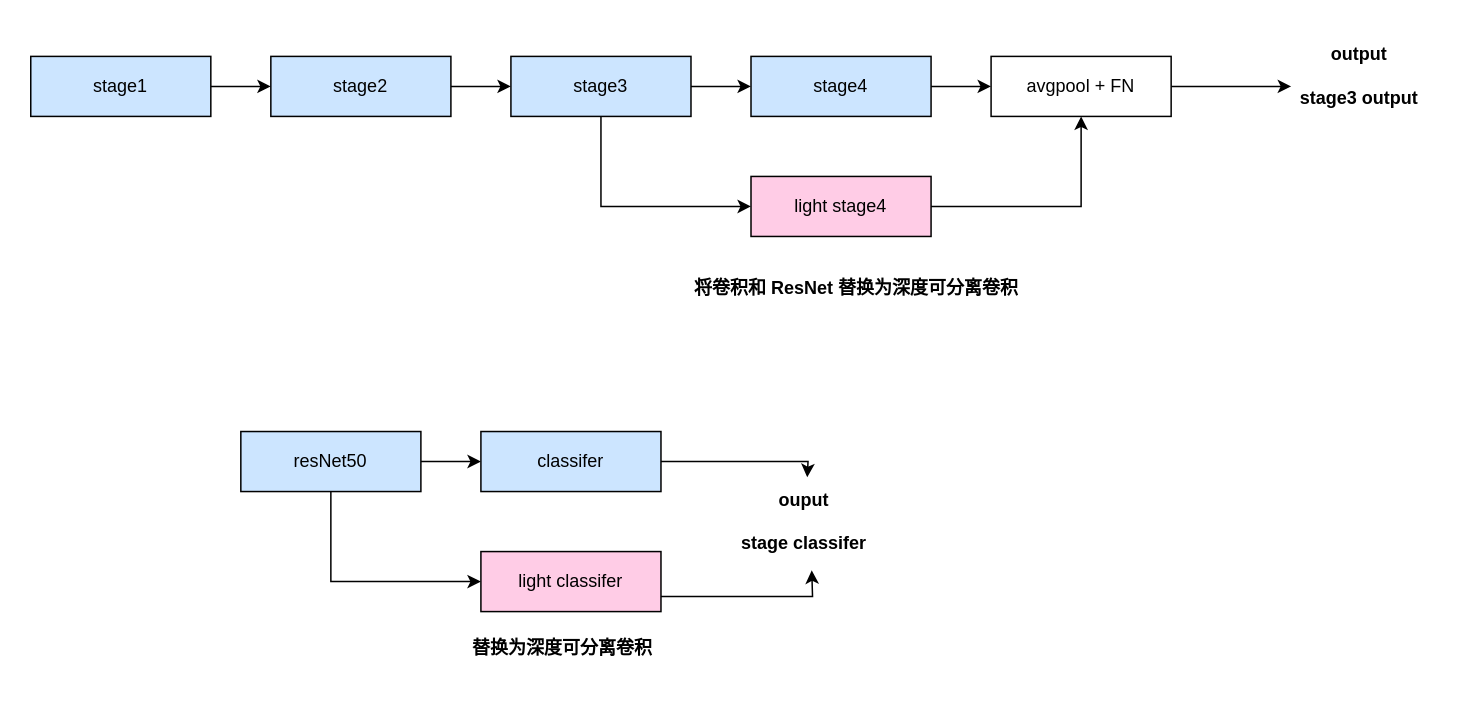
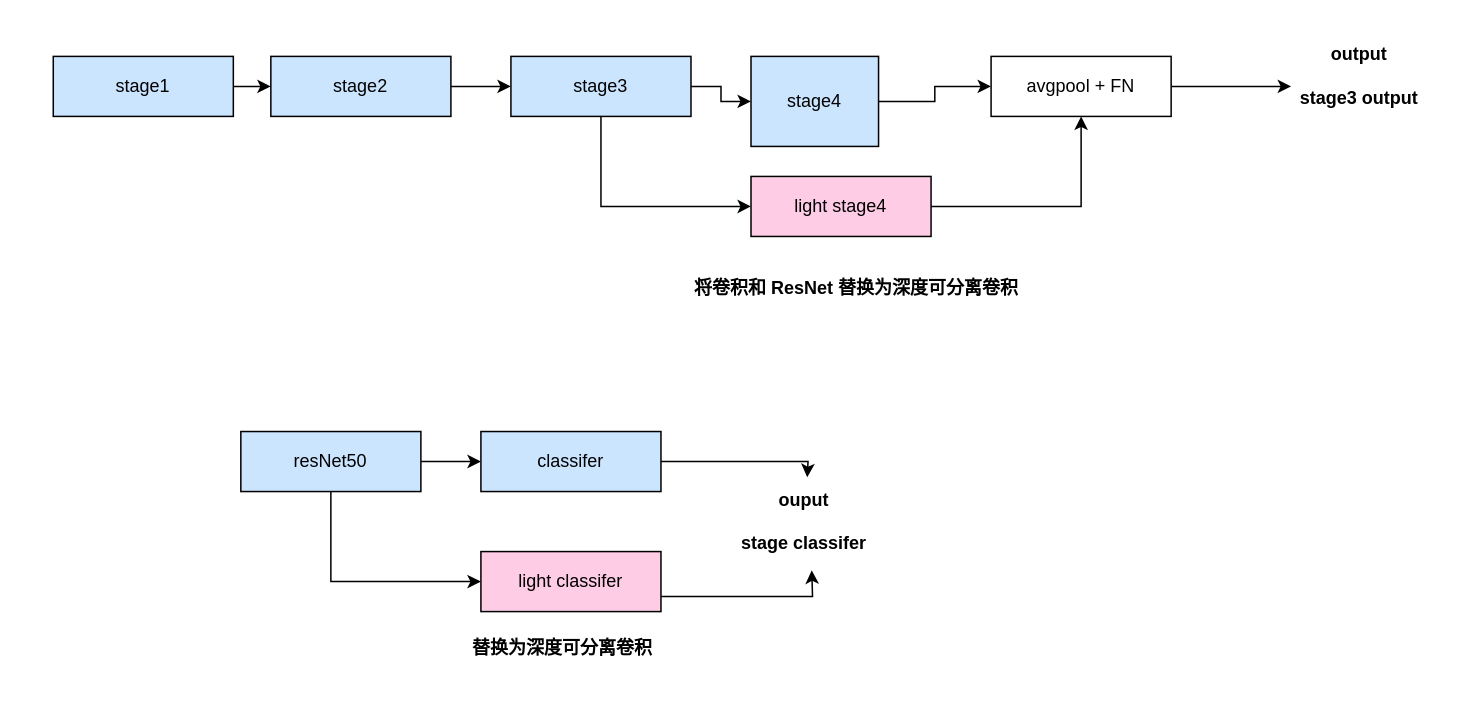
- <mxCell id="3" value="stage1" style="rounded=0;whiteSpace=wrap;html=1;fillColor=#CCE5FF;" vertex="1" parent="1"><mxGeometry x="20" y="37" width="120" height="40" as="geometry" /></mxCell>
+ <mxCell id="3" value="stage1" style="rounded=0;whiteSpace=wrap;html=1;fillColor=#CCE5FF;" vertex="1" parent="1"><mxGeometry x="35" y="37" width="120" height="40" as="geometry" /></mxCell>
- <mxCell id="9" value="stage4" style="rounded=0;whiteSpace=wrap;html=1;fillColor=#CCE5FF;" vertex="1" parent="1"><mxGeometry x="500" y="37" width="120" height="40" as="geometry" /></mxCell>
+ <mxCell id="9" value="stage4" style="rounded=0;whiteSpace=wrap;html=1;fillColor=#CCE5FF;" vertex="1" parent="1"><mxGeometry x="500" y="37" width="85" height="60" as="geometry" /></mxCell>
